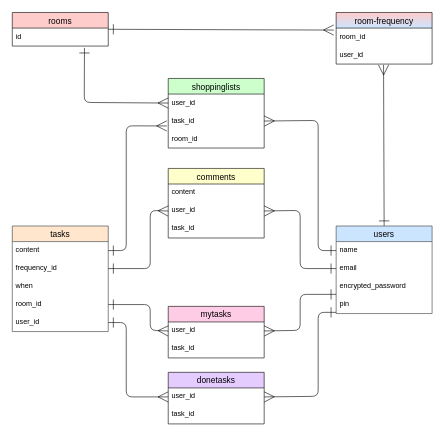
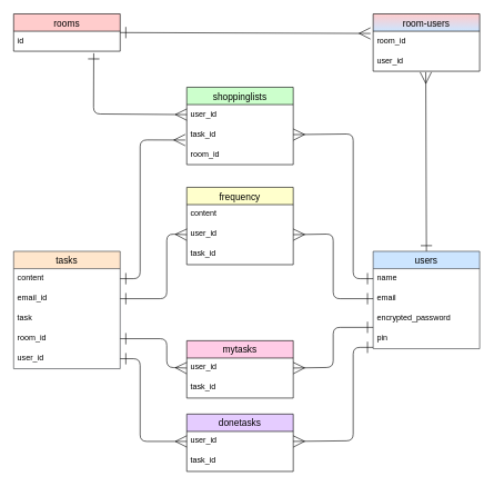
- <mxCell id="24" value="room-frequency" style="swimlane;fontStyle=0;childLayout=stackLayout;horizontal=1;startSize=26;horizontalStack=0;resizeParent=1;resizeParentMax=0;resizeLast=0;collapsible=1;marginBottom=0;align=center;fontSize=14;fillColor=#FFCCCC;gradientColor=#CCE5FF;fontColor=#000000;" vertex="1" parent="1"><mxGeometry x="560" y="20" width="160" height="86" as="geometry" /></mxCell>
+ <mxCell id="24" value="room-users" style="swimlane;fontStyle=0;childLayout=stackLayout;horizontal=1;startSize=26;horizontalStack=0;resizeParent=1;resizeParentMax=0;resizeLast=0;collapsible=1;marginBottom=0;align=center;fontSize=14;fillColor=#FFCCCC;gradientColor=#CCE5FF;fontColor=#000000;" vertex="1" parent="1"><mxGeometry x="560" y="20" width="160" height="86" as="geometry" /></mxCell>
- <mxCell id="14" value="comments" style="swimlane;fontStyle=0;childLayout=stackLayout;horizontal=1;startSize=26;horizontalStack=0;resizeParent=1;resizeParentMax=0;resizeLast=0;collapsible=1;marginBottom=0;align=center;fontSize=14;fillColor=#FFFFCC;fontColor=#000000;" parent="1" vertex="1"><mxGeometry x="280" y="280" width="160" height="116" as="geometry" /></mxCell>
+ <mxCell id="14" value="frequency" style="swimlane;fontStyle=0;childLayout=stackLayout;horizontal=1;startSize=26;horizontalStack=0;resizeParent=1;resizeParentMax=0;resizeLast=0;collapsible=1;marginBottom=0;align=center;fontSize=14;fillColor=#FFFFCC;fontColor=#000000;" parent="1" vertex="1"><mxGeometry x="280" y="280" width="160" height="116" as="geometry" /></mxCell>
- <mxCell id="10" value="frequency_id" style="text;strokeColor=none;fillColor=none;spacingLeft=4;spacingRight=4;overflow=hidden;rotatable=0;points=[[0,0.5],[1,0.5]];portConstraint=eastwest;fontSize=12;" parent="8" vertex="1"><mxGeometry y="56" width="160" height="30" as="geometry" /></mxCell>
+ <mxCell id="10" value="email_id" style="text;strokeColor=none;fillColor=none;spacingLeft=4;spacingRight=4;overflow=hidden;rotatable=0;points=[[0,0.5],[1,0.5]];portConstraint=eastwest;fontSize=12;" parent="8" vertex="1"><mxGeometry y="56" width="160" height="30" as="geometry" /></mxCell>
- <mxCell id="11" value="when" style="text;strokeColor=none;fillColor=none;spacingLeft=4;spacingRight=4;overflow=hidden;rotatable=0;points=[[0,0.5],[1,0.5]];portConstraint=eastwest;fontSize=12;" parent="8" vertex="1"><mxGeometry y="86" width="160" height="30" as="geometry" /></mxCell>
+ <mxCell id="11" value="task" style="text;strokeColor=none;fillColor=none;spacingLeft=4;spacingRight=4;overflow=hidden;rotatable=0;points=[[0,0.5],[1,0.5]];portConstraint=eastwest;fontSize=12;" parent="8" vertex="1"><mxGeometry y="86" width="160" height="30" as="geometry" /></mxCell>
